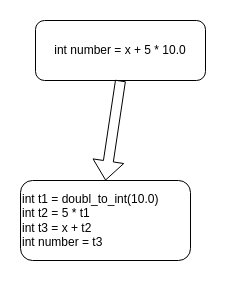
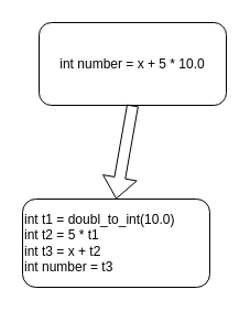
- <mxCell id="2" value="int number = x + 5 * 10.0" style="rounded=1;whiteSpace=wrap;html=1;" vertex="1" parent="1"><mxGeometry x="35" y="20" width="170" height="60" as="geometry" /></mxCell>
+ <mxCell id="2" value="int number = x + 5 * 10.0" style="rounded=1;whiteSpace=wrap;html=1;" vertex="1" parent="1"><mxGeometry x="35" y="20" width="170" height="75" as="geometry" /></mxCell>
